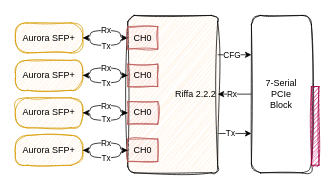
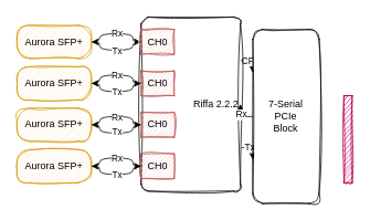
- <mxCell id="12" value="&lt;div style=&quot;&quot;&gt;&lt;span style=&quot;background-color: initial;&quot;&gt;Riffa 2.2.2&lt;/span&gt;&lt;/div&gt;" style="rounded=1;whiteSpace=wrap;html=1;arcSize=7;align=right;sketch=1;curveFitting=1;jiggle=2;fillColor=#ffe6cc;" vertex="1" parent="1"><mxGeometry x="170" y="20" width="120" height="210" as="geometry" /></mxCell>
+ <mxCell id="12" value="&lt;div style=&quot;&quot;&gt;&lt;span style=&quot;background-color: initial;&quot;&gt;Riffa 2.2.2&lt;/span&gt;&lt;/div&gt;" style="rounded=1;whiteSpace=wrap;html=1;arcSize=7;align=right;sketch=1;curveFitting=1;jiggle=2;" vertex="1" parent="1"><mxGeometry x="170" y="20" width="120" height="210" as="geometry" /></mxCell>
- <mxCell id="21" value="7-Serial&lt;br&gt;PCIe&lt;br&gt;Block" style="rounded=1;whiteSpace=wrap;html=1;sketch=1;curveFitting=1;jiggle=2;" vertex="1" parent="1"><mxGeometry x="335" y="20" width="80" height="210" as="geometry" /></mxCell>
+ <mxCell id="21" value="7-Serial&lt;br&gt;PCIe&lt;br&gt;Block" style="rounded=1;whiteSpace=wrap;html=1;sketch=1;curveFitting=1;jiggle=2;" vertex="1" parent="1"><mxGeometry x="305" y="35" width="80" height="210" as="geometry" /></mxCell>
